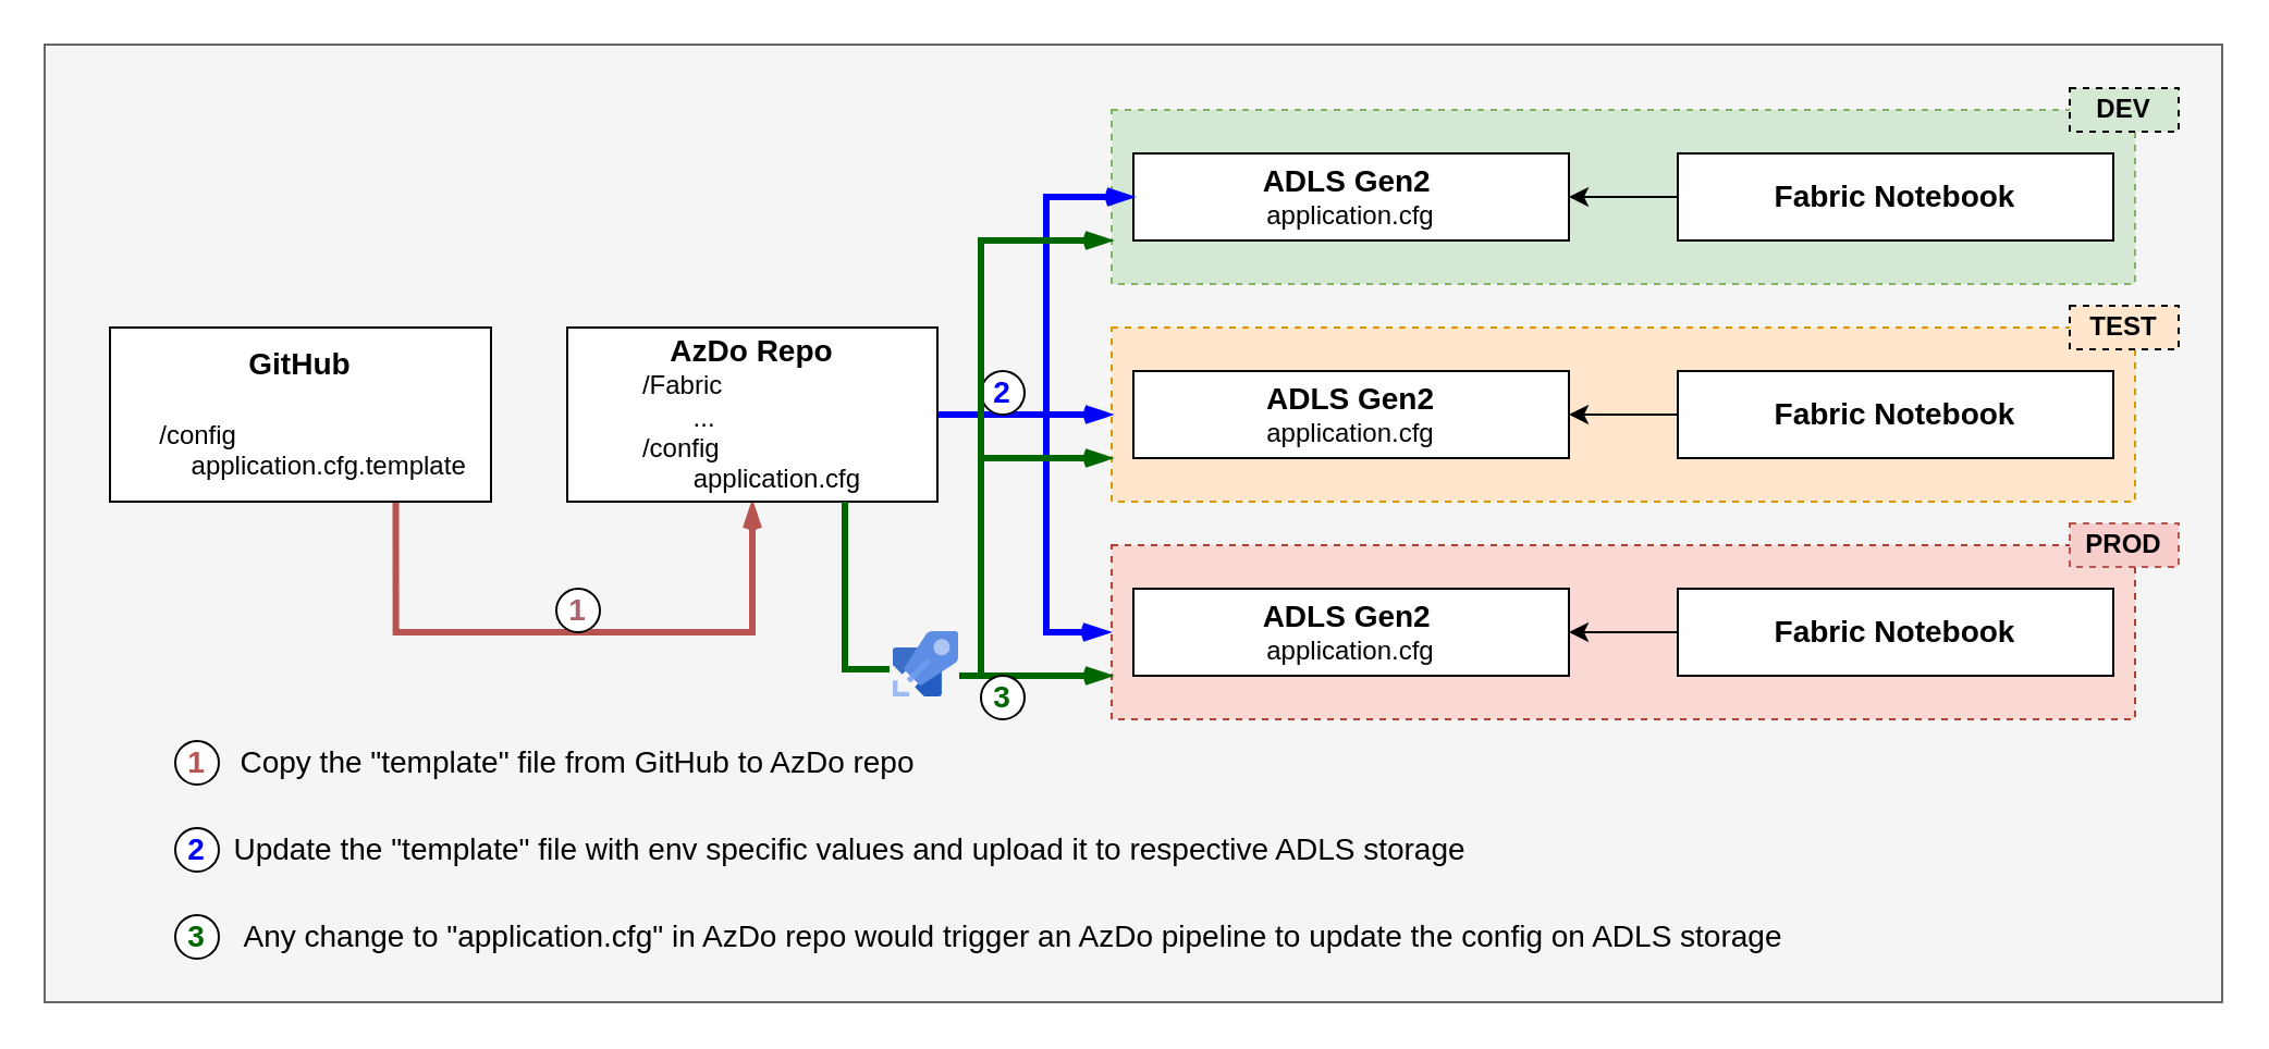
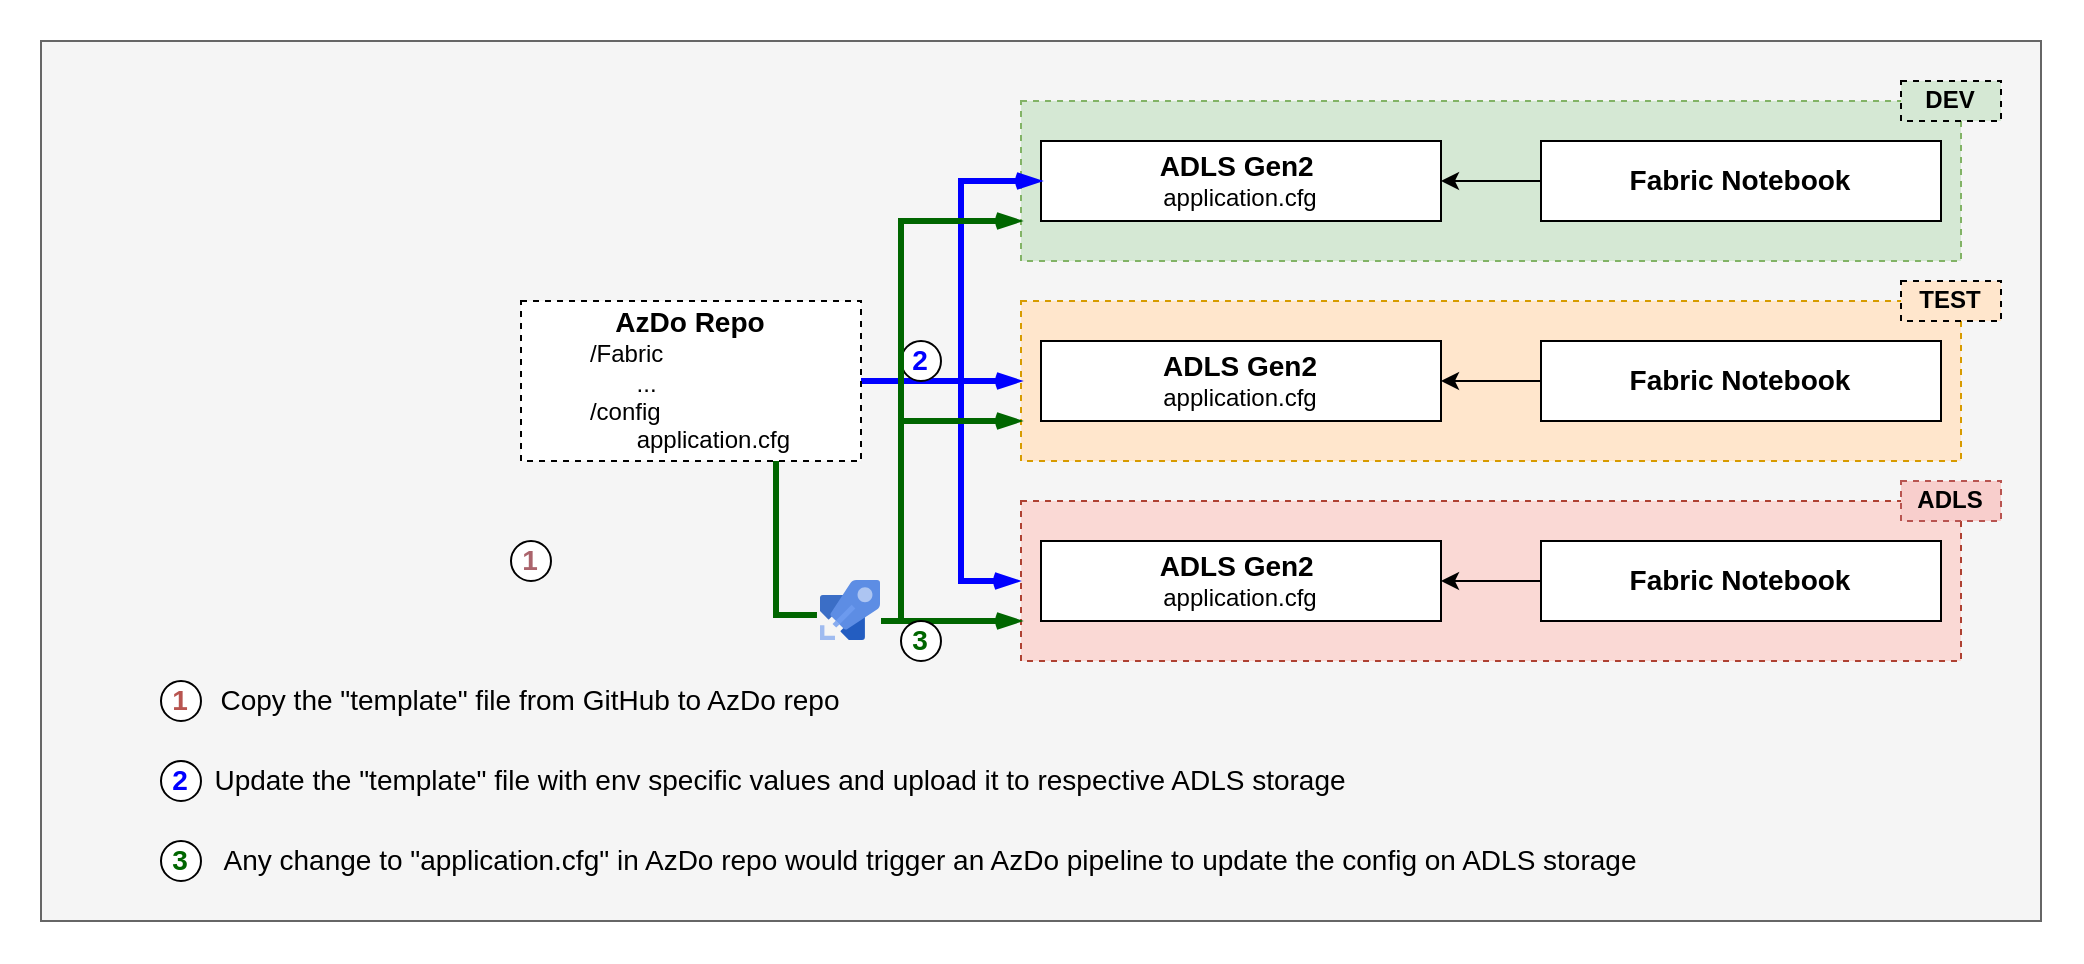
- <mxCell id="7" value="&lt;div style=&quot;&quot;&gt;&lt;b style=&quot;background-color: initial;&quot;&gt;&lt;font style=&quot;font-size: 14px;&quot;&gt;GitHub&lt;/font&gt;&lt;/b&gt;&lt;/div&gt;&lt;div style=&quot;&quot;&gt;&lt;b style=&quot;background-color: initial;&quot;&gt;&lt;font style=&quot;font-size: 14px;&quot;&gt;&lt;br&gt;&lt;/font&gt;&lt;/b&gt;&lt;/div&gt;/config&amp;nbsp; &amp;nbsp; &amp;nbsp; &amp;nbsp; &amp;nbsp; &amp;nbsp; &amp;nbsp; &amp;nbsp; &amp;nbsp; &amp;nbsp; &amp;nbsp; &amp;nbsp; &amp;nbsp; &amp;nbsp;&amp;nbsp;&lt;div&gt;&amp;nbsp; &amp;nbsp; &amp;nbsp; &amp;nbsp; &amp;nbsp;application.cfg.template&amp;nbsp;&lt;/div&gt;" style="rounded=0;whiteSpace=wrap;html=1;align=center;" vertex="1" parent="1"><mxGeometry x="50" y="150" width="175" height="80" as="geometry" /></mxCell>
- <mxCell id="12" value="&lt;b&gt;&lt;font style=&quot;font-size: 14px;&quot;&gt;AzDo Repo&lt;/font&gt;&lt;/b&gt;&lt;br&gt;&lt;div style=&quot;text-align: left;&quot;&gt;&lt;span style=&quot;background-color: initial;&quot;&gt;/Fabric&lt;/span&gt;&lt;/div&gt;&lt;div style=&quot;text-align: left;&quot;&gt;&lt;span style=&quot;background-color: initial;&quot;&gt;&amp;nbsp; &amp;nbsp; &amp;nbsp; &amp;nbsp;...&lt;/span&gt;&lt;/div&gt;&lt;div style=&quot;text-align: left;&quot;&gt;&lt;span style=&quot;background-color: initial;&quot;&gt;/config&amp;nbsp;&amp;nbsp;&lt;/span&gt;&lt;/div&gt;&lt;div style=&quot;text-align: left;&quot;&gt;&amp;nbsp; &amp;nbsp; &amp;nbsp; &amp;nbsp;&lt;span style=&quot;background-color: initial;&quot;&gt;application.cfg&lt;/span&gt;&lt;/div&gt;" style="rounded=0;whiteSpace=wrap;html=1;" vertex="1" parent="1"><mxGeometry x="260" y="150" width="170" height="80" as="geometry" /></mxCell>
+ <mxCell id="12" value="&lt;b&gt;&lt;font style=&quot;font-size: 14px;&quot;&gt;AzDo Repo&lt;/font&gt;&lt;/b&gt;&lt;br&gt;&lt;div style=&quot;text-align: left;&quot;&gt;&lt;span style=&quot;background-color: initial;&quot;&gt;/Fabric&lt;/span&gt;&lt;/div&gt;&lt;div style=&quot;text-align: left;&quot;&gt;&lt;span style=&quot;background-color: initial;&quot;&gt;&amp;nbsp; &amp;nbsp; &amp;nbsp; &amp;nbsp;...&lt;/span&gt;&lt;/div&gt;&lt;div style=&quot;text-align: left;&quot;&gt;&lt;span style=&quot;background-color: initial;&quot;&gt;/config&amp;nbsp;&amp;nbsp;&lt;/span&gt;&lt;/div&gt;&lt;div style=&quot;text-align: left;&quot;&gt;&amp;nbsp; &amp;nbsp; &amp;nbsp; &amp;nbsp;&lt;span style=&quot;background-color: initial;&quot;&gt;application.cfg&lt;/span&gt;&lt;/div&gt;" style="rounded=0;whiteSpace=wrap;html=1;dashed=1;" vertex="1" parent="1"><mxGeometry x="260" y="150" width="170" height="80" as="geometry" /></mxCell>
- <mxCell id="23" value="&lt;b&gt;PROD&lt;/b&gt;" style="text;html=1;align=center;verticalAlign=middle;whiteSpace=wrap;rounded=0;dashed=1;fillColor=#f8cecc;strokeColor=#b85450;" vertex="1" parent="1"><mxGeometry x="950" y="240" width="50" height="20" as="geometry" /></mxCell>
+ <mxCell id="23" value="&lt;b&gt;ADLS&lt;/b&gt;" style="text;html=1;align=center;verticalAlign=middle;whiteSpace=wrap;rounded=0;dashed=1;fillColor=#f8cecc;strokeColor=#b85450;" vertex="1" parent="1"><mxGeometry x="950" y="240" width="50" height="20" as="geometry" /></mxCell>
- <mxCell id="6" style="edgeStyle=orthogonalEdgeStyle;rounded=0;orthogonalLoop=1;jettySize=auto;html=1;entryX=0.5;entryY=1;entryDx=0;entryDy=0;fillColor=#f8cecc;strokeColor=#b85450;strokeWidth=3;exitX=0.75;exitY=1;exitDx=0;exitDy=0;endArrow=openThin;endFill=0;" edge="1" parent="1" source="7" target="12"><mxGeometry relative="1" as="geometry"><Array as="points"><mxPoint x="185" y="290" /><mxPoint x="360" y="290" /></Array></mxGeometry></mxCell>
